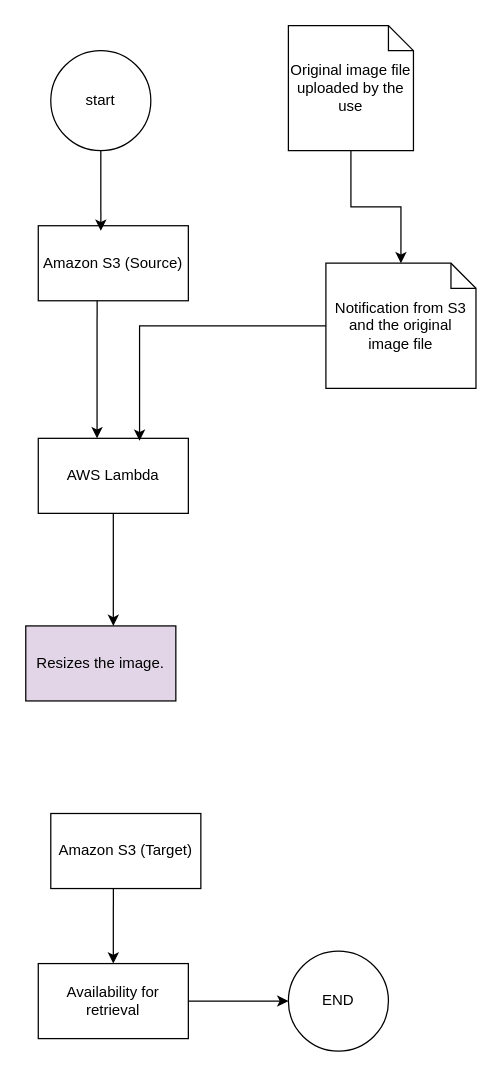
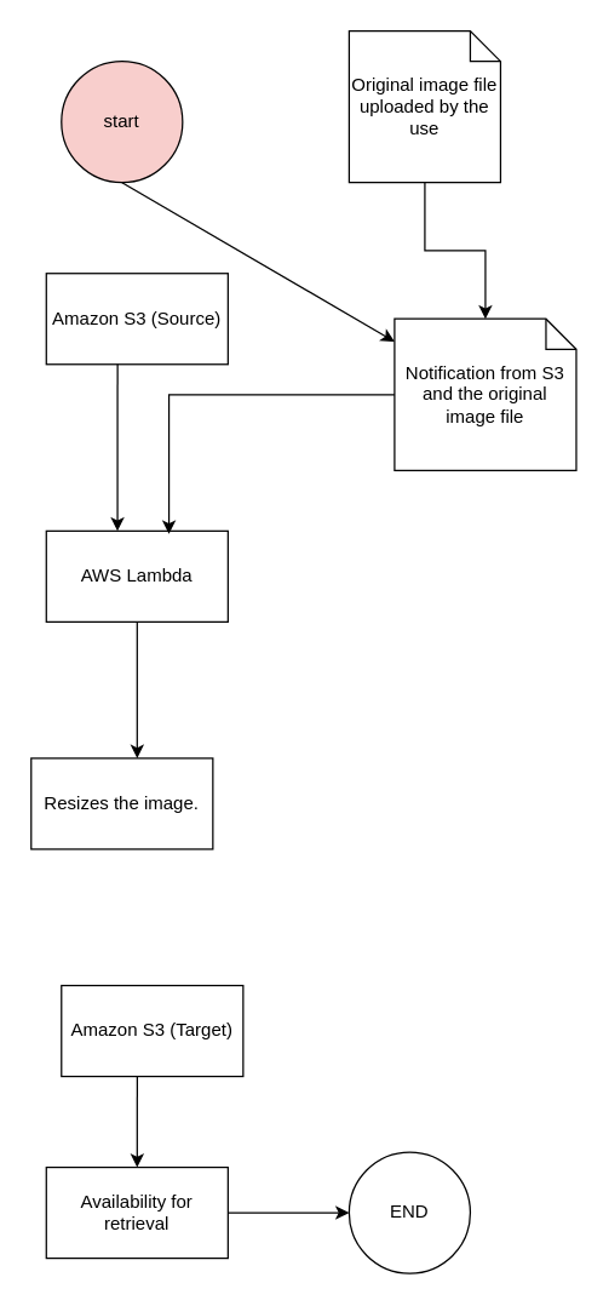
- <mxCell id="3" value="start" style="ellipse;whiteSpace=wrap;html=1;aspect=fixed;" vertex="1" parent="1"><mxGeometry x="40" y="40" width="80" height="80" as="geometry" /></mxCell>
+ <mxCell id="3" value="start" style="ellipse;whiteSpace=wrap;html=1;aspect=fixed;fillColor=#f8cecc;" vertex="1" parent="1"><mxGeometry x="40" y="40" width="80" height="80" as="geometry" /></mxCell>
- <mxCell id="4" value="" style="endArrow=classic;html=1;rounded=0;exitX=0.5;exitY=1;exitDx=0;exitDy=0;entryX=0.417;entryY=0.067;entryDx=0;entryDy=0;entryPerimeter=0;" edge="1" parent="1" source="3" target="2"><mxGeometry width="50" height="50" relative="1" as="geometry"><mxPoint x="160" y="330" as="sourcePoint" /><mxPoint x="210" y="280" as="targetPoint" /></mxGeometry></mxCell>
+ <mxCell id="4" value="" style="endArrow=classic;html=1;rounded=0;exitX=0.5;exitY=1;exitDx=0;exitDy=0;" edge="1" parent="1" source="3" target="9"><mxGeometry width="50" height="50" relative="1" as="geometry"><mxPoint x="160" y="330" as="sourcePoint" /><mxPoint x="210" y="280" as="targetPoint" /></mxGeometry></mxCell>
- <mxCell id="11" value="Resizes the image." style="rounded=0;whiteSpace=wrap;html=1;fillColor=#e1d5e7;" vertex="1" parent="1"><mxGeometry x="20" y="500" width="120" height="60" as="geometry" /></mxCell>
+ <mxCell id="11" value="Resizes the image." style="rounded=0;whiteSpace=wrap;html=1;" vertex="1" parent="1"><mxGeometry x="20" y="500" width="120" height="60" as="geometry" /></mxCell>
